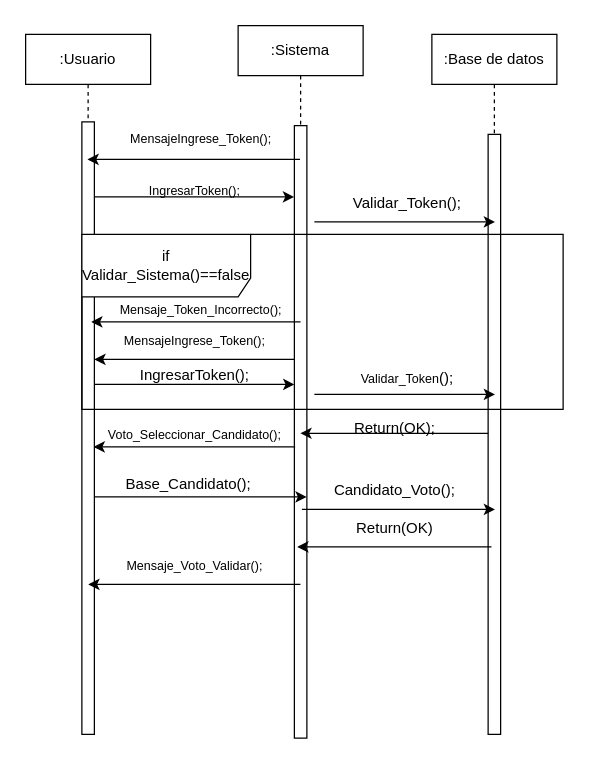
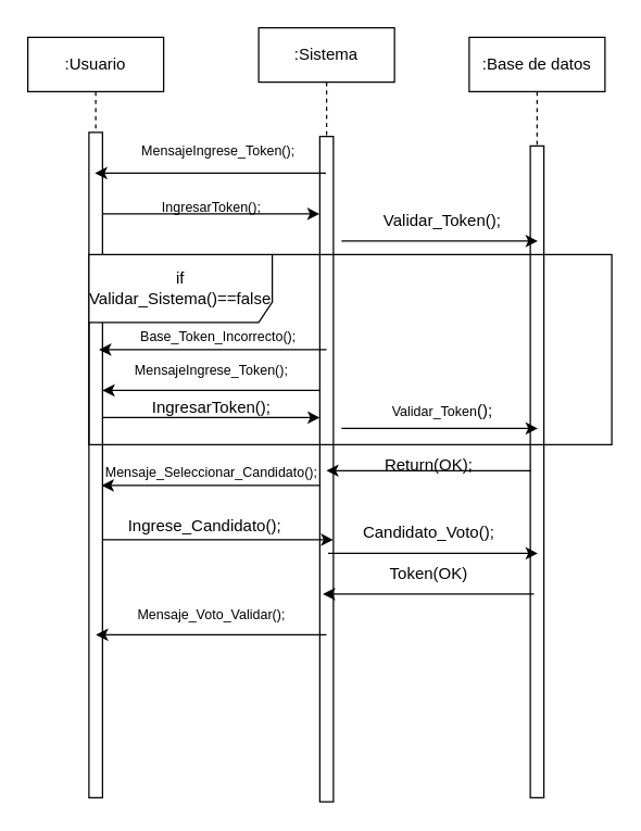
- <mxCell id="28" value="&lt;font style=&quot;font-size: 10px;&quot;&gt;Mensaje_Token_Incorrecto();&lt;/font&gt;" style="text;html=1;align=center;verticalAlign=middle;resizable=0;points=[];autosize=1;strokeColor=none;fillColor=none;" vertex="1" parent="1"><mxGeometry x="85" y="232" width="150" height="30" as="geometry" /></mxCell>
+ <mxCell id="28" value="&lt;font style=&quot;font-size: 10px;&quot;&gt;Base_Token_Incorrecto();&lt;/font&gt;" style="text;html=1;align=center;verticalAlign=middle;resizable=0;points=[];autosize=1;strokeColor=none;fillColor=none;" vertex="1" parent="1"><mxGeometry x="85" y="232" width="150" height="30" as="geometry" /></mxCell>
- <mxCell id="18" value="&lt;font style=&quot;font-size: 10px;&quot;&gt;Voto_Seleccionar_Candidato();&lt;/font&gt;" style="text;html=1;align=center;verticalAlign=middle;resizable=0;points=[];autosize=1;strokeColor=none;fillColor=none;" vertex="1" parent="1"><mxGeometry x="65" y="332" width="180" height="30" as="geometry" /></mxCell>
+ <mxCell id="18" value="&lt;font style=&quot;font-size: 10px;&quot;&gt;Mensaje_Seleccionar_Candidato();&lt;/font&gt;" style="text;html=1;align=center;verticalAlign=middle;resizable=0;points=[];autosize=1;strokeColor=none;fillColor=none;" vertex="1" parent="1"><mxGeometry x="65" y="332" width="180" height="30" as="geometry" /></mxCell>
- <mxCell id="20" value="Base_Candidato();" style="text;html=1;align=center;verticalAlign=middle;resizable=0;points=[];autosize=1;strokeColor=none;fillColor=none;" vertex="1" parent="1"><mxGeometry x="80" y="372" width="140" height="30" as="geometry" /></mxCell>
+ <mxCell id="20" value="Ingrese_Candidato();" style="text;html=1;align=center;verticalAlign=middle;resizable=0;points=[];autosize=1;strokeColor=none;fillColor=none;" vertex="1" parent="1"><mxGeometry x="80" y="372" width="140" height="30" as="geometry" /></mxCell>
- <mxCell id="24" value="Return(OK)" style="text;html=1;align=center;verticalAlign=middle;resizable=0;points=[];autosize=1;strokeColor=none;fillColor=none;" vertex="1" parent="1"><mxGeometry x="275" y="407" width="80" height="30" as="geometry" /></mxCell>
+ <mxCell id="24" value="Token(OK)" style="text;html=1;align=center;verticalAlign=middle;resizable=0;points=[];autosize=1;strokeColor=none;fillColor=none;" vertex="1" parent="1"><mxGeometry x="275" y="407" width="80" height="30" as="geometry" /></mxCell>
